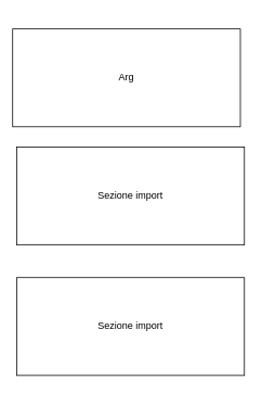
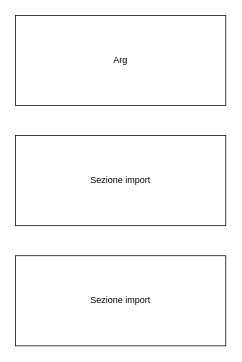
- <mxCell id="3" value="Arg" style="rounded=0;whiteSpace=wrap;html=1;" vertex="1" parent="1"><mxGeometry x="15" y="35" width="280" height="120" as="geometry" /></mxCell>
+ <mxCell id="3" value="Arg" style="rounded=0;whiteSpace=wrap;html=1;" vertex="1" parent="1"><mxGeometry x="20" width="280" height="120" as="geometry" y="20" /></mxCell>
